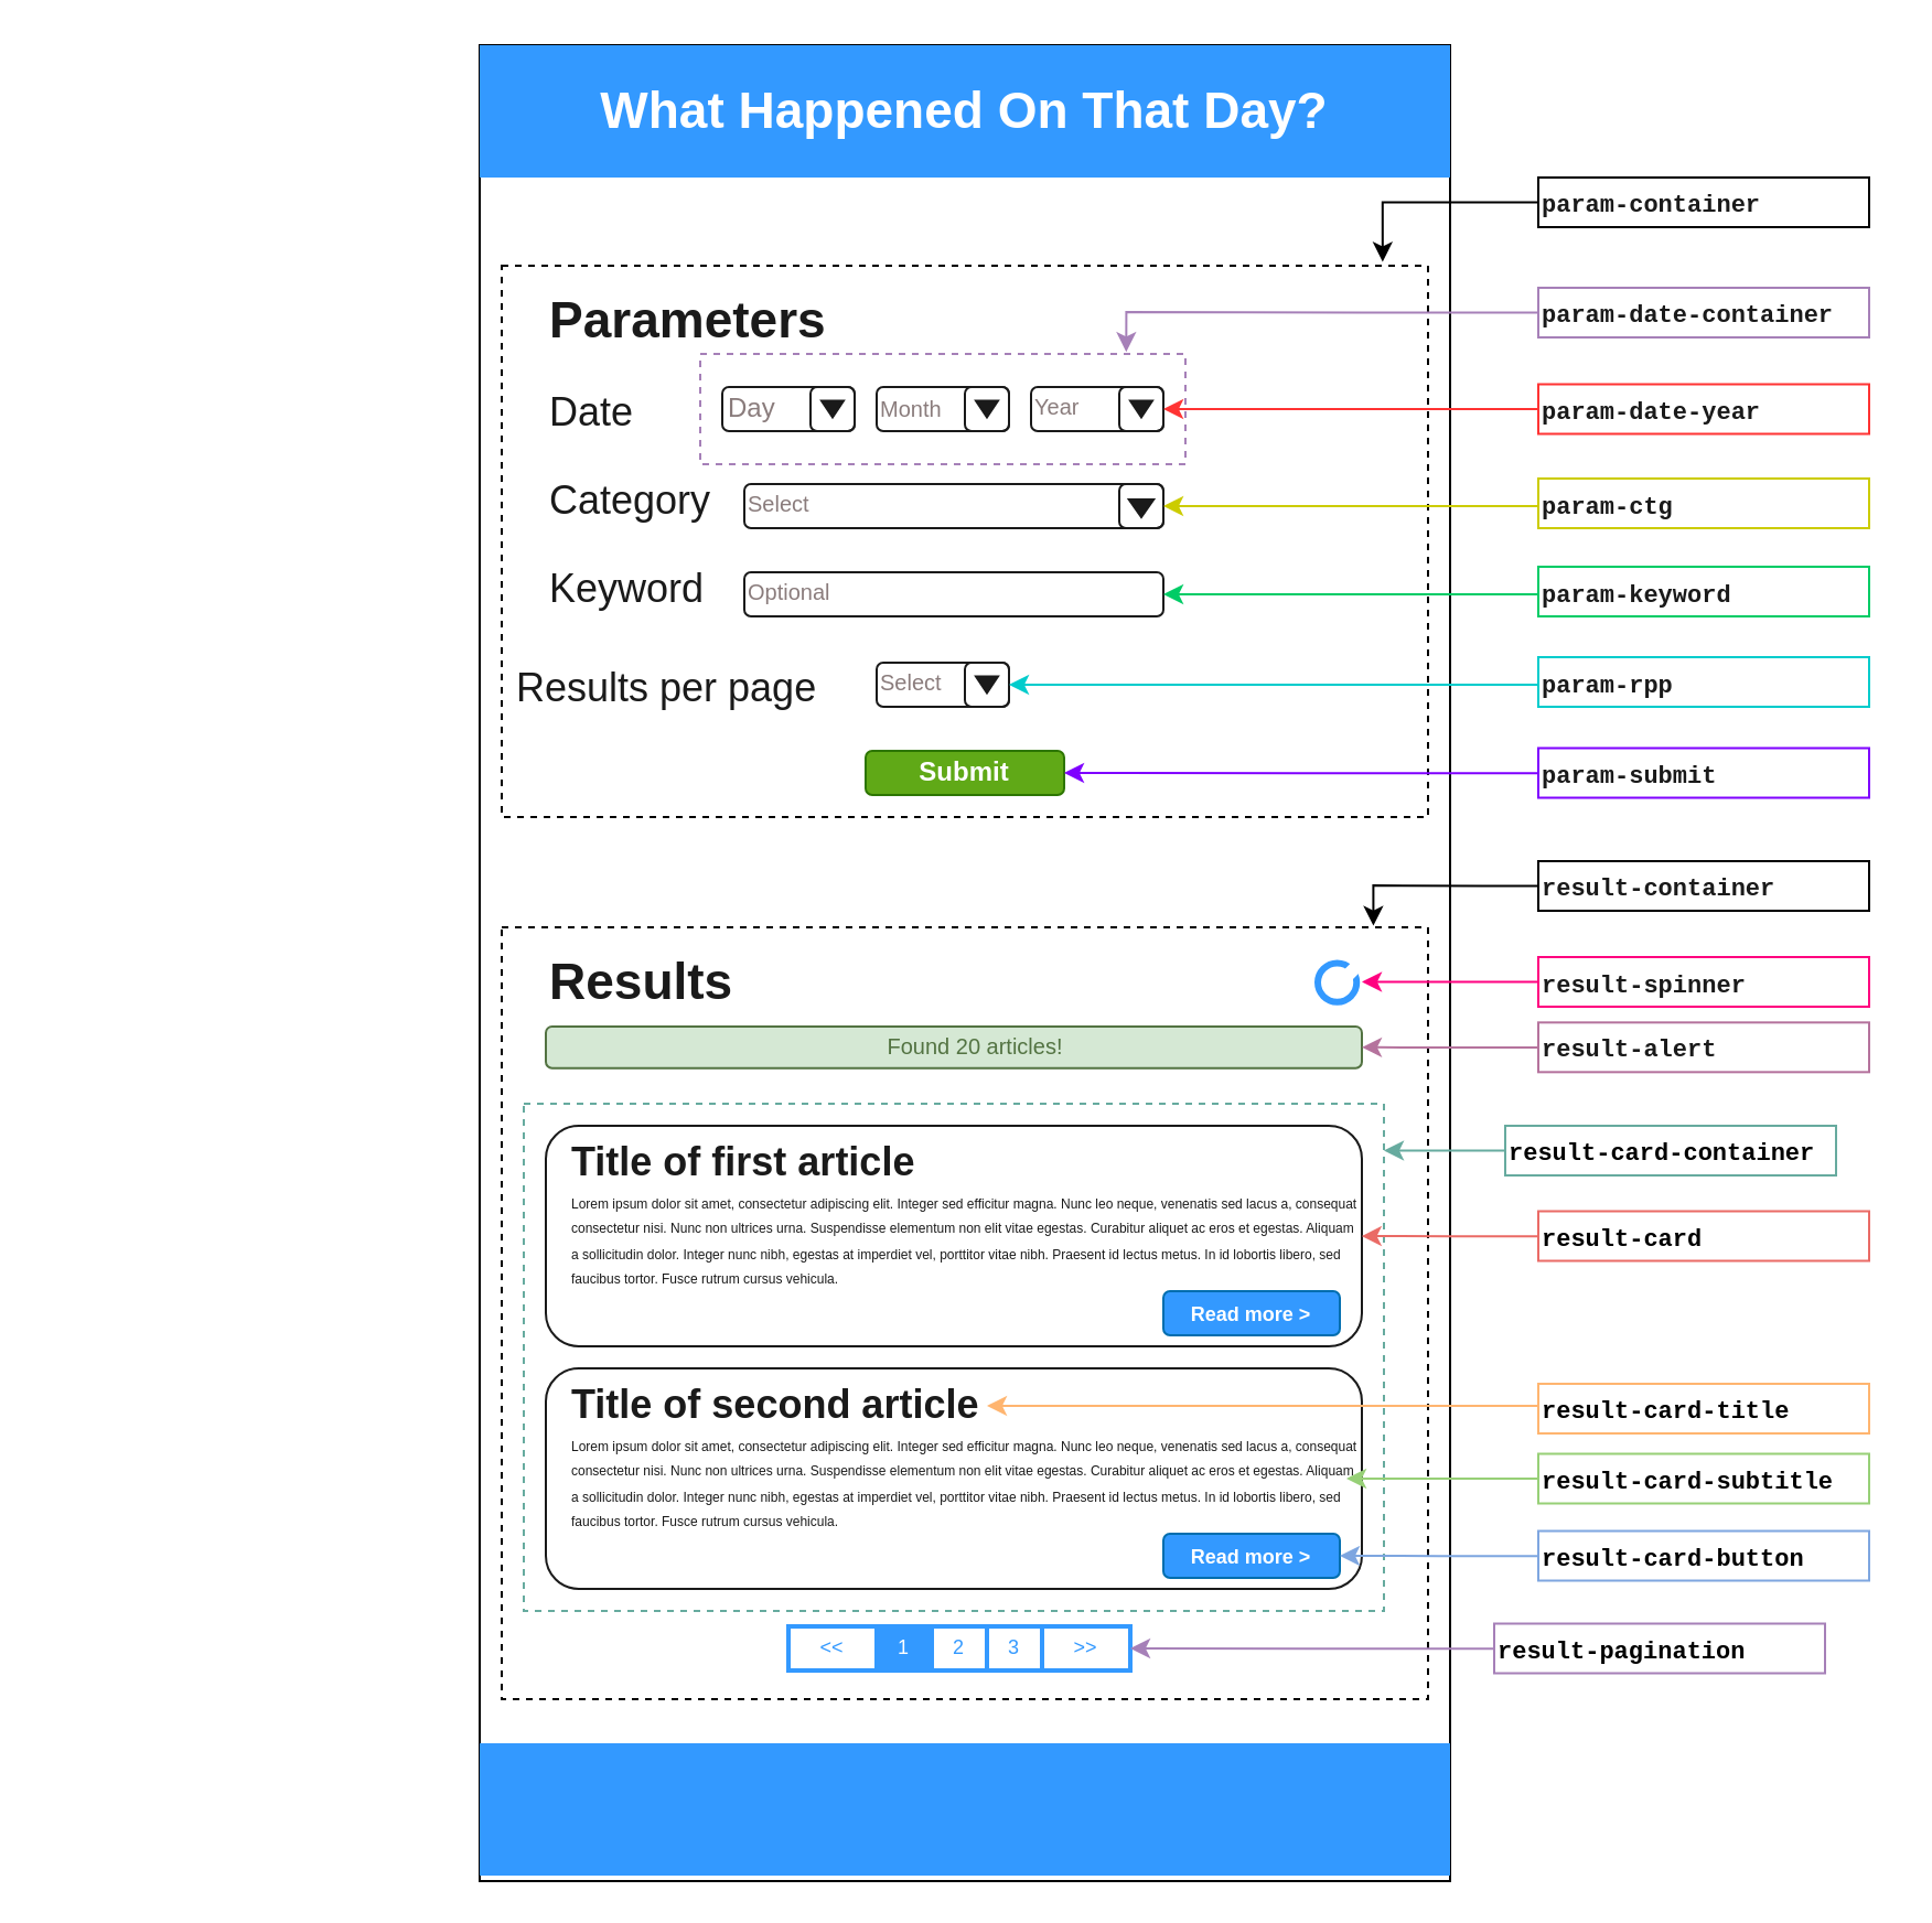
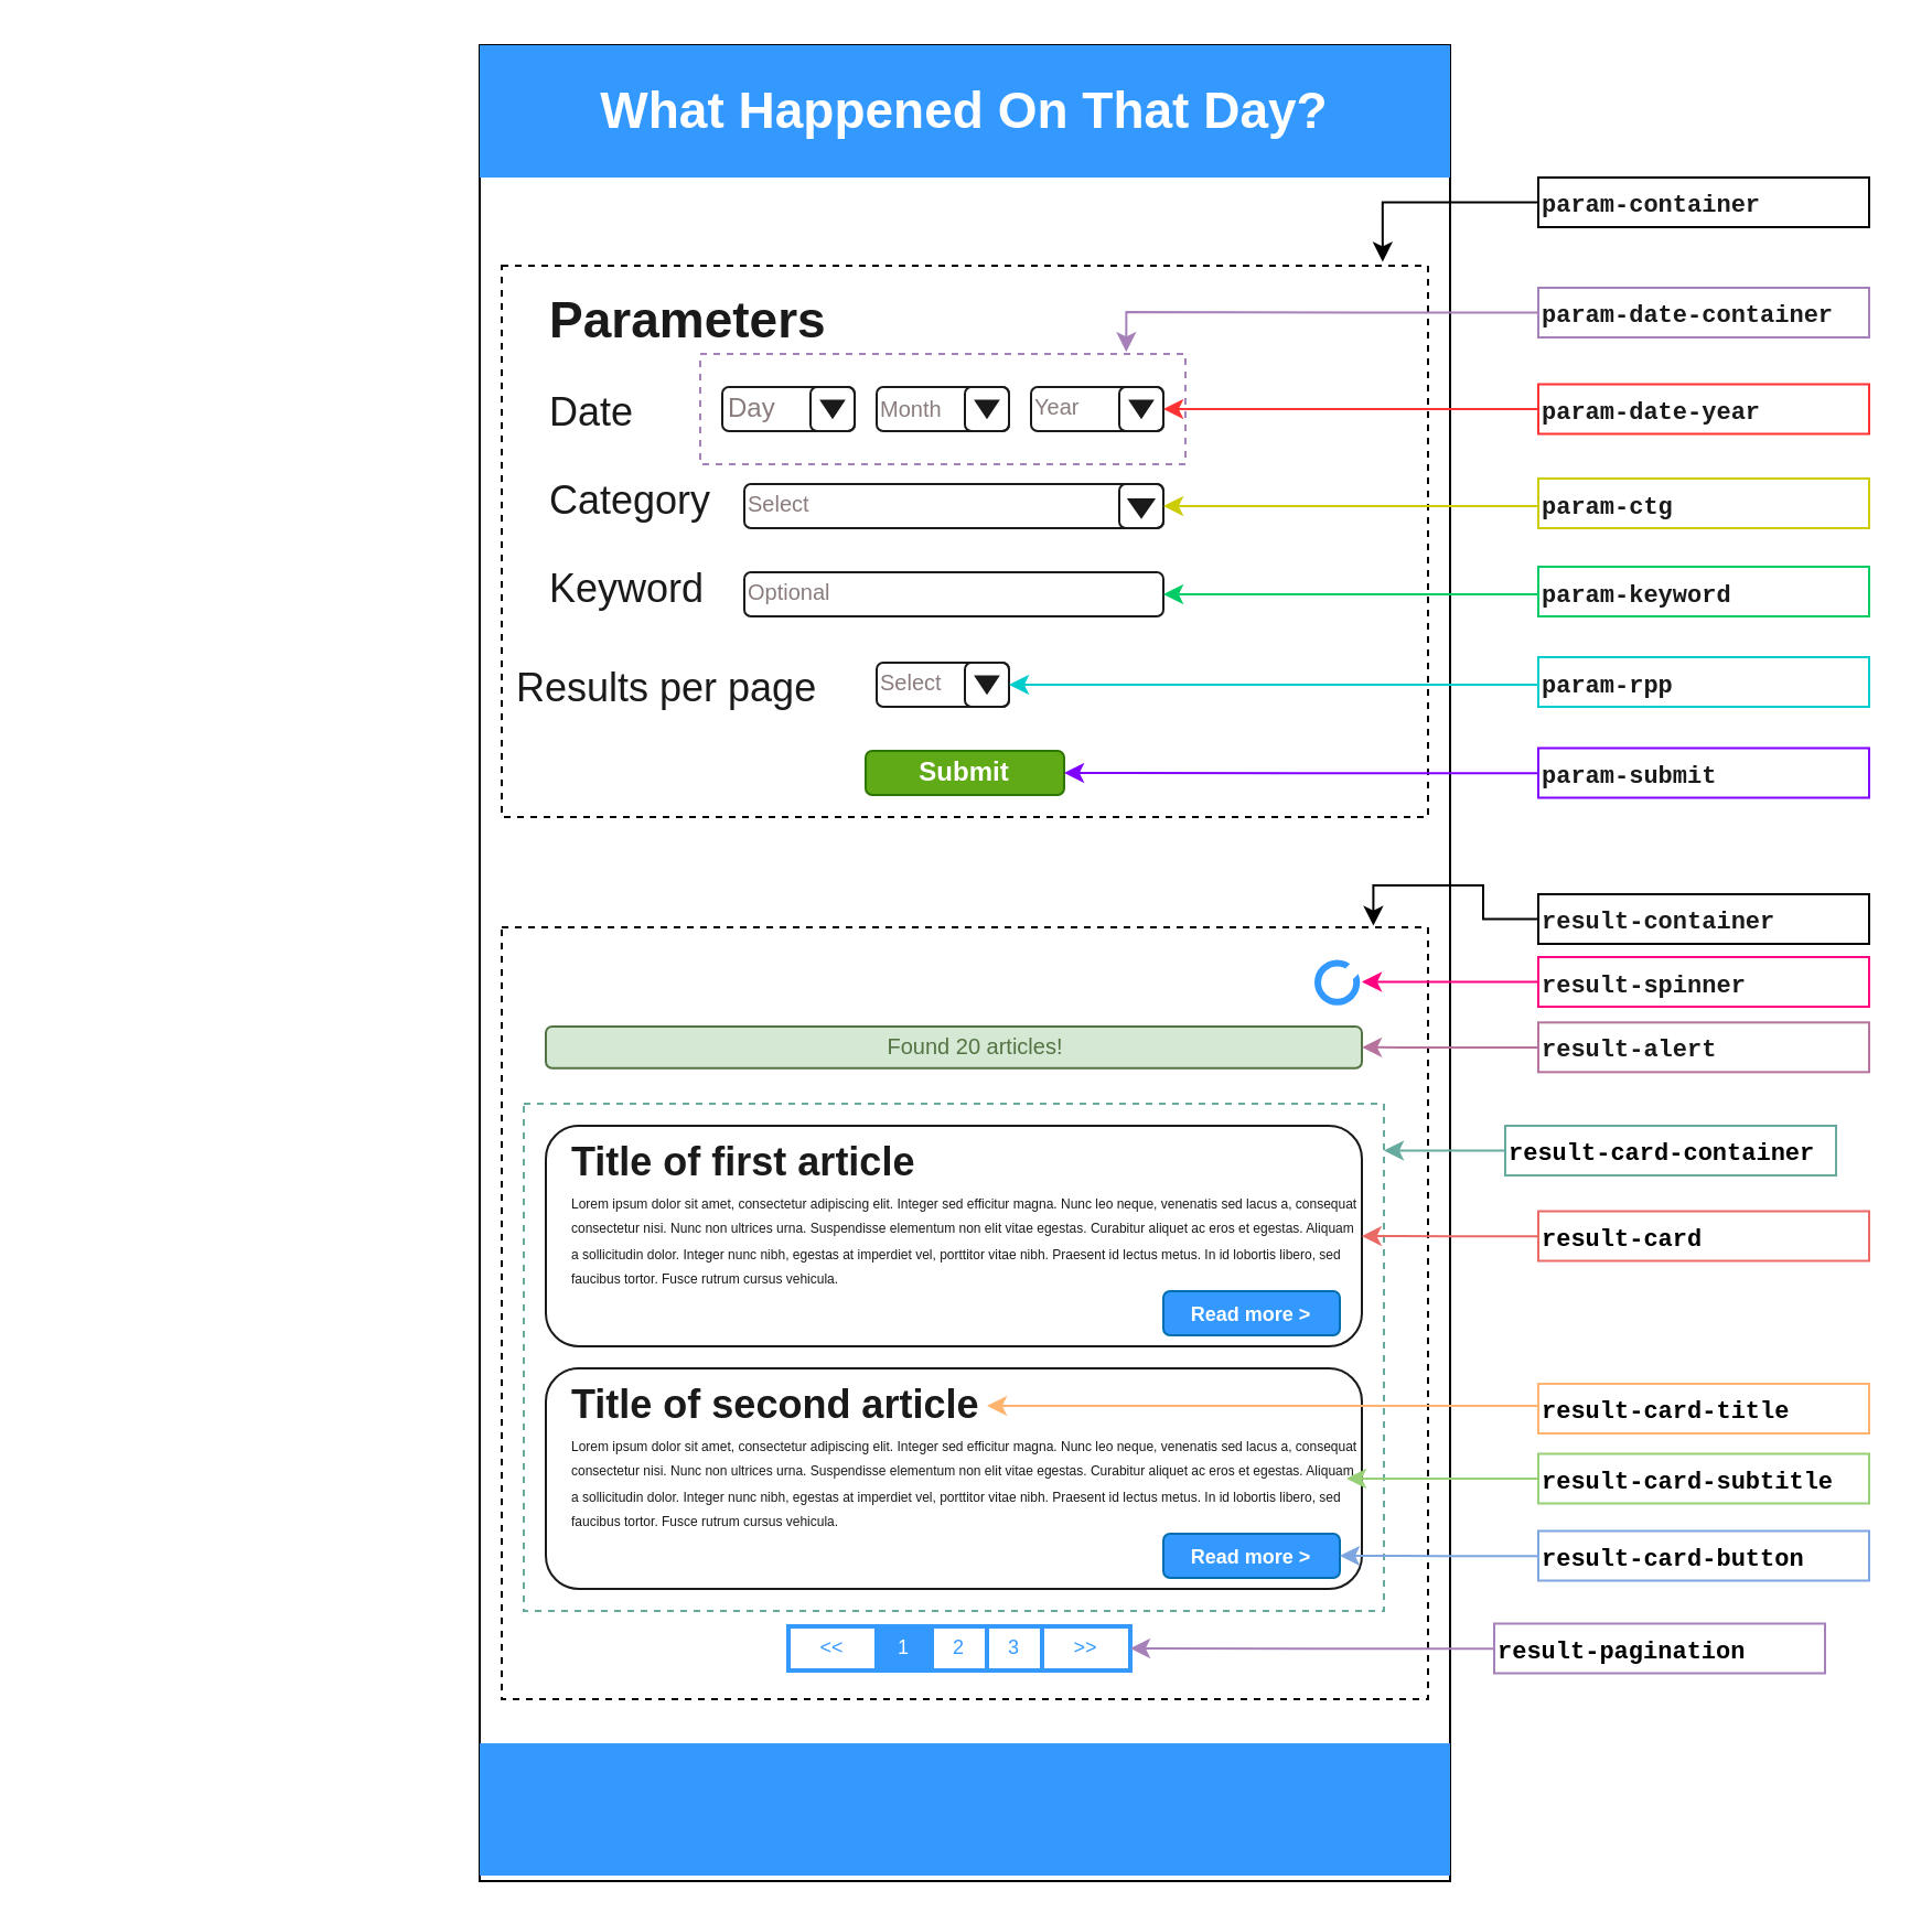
- <mxCell id="93" value="&lt;b style=&quot;border-color: var(--border-color);&quot;&gt;result-container&lt;br&gt;&lt;/b&gt;" style="text;whiteSpace=wrap;html=1;fontSize=11;fontFamily=Courier New;fontColor=#1A1A1A;strokeColor=#000000;fillColor=default;fontStyle=1" parent="1" vertex="1"><mxGeometry x="697" y="390" width="150" height="22.5" as="geometry" /></mxCell>
+ <mxCell id="93" value="&lt;b style=&quot;border-color: var(--border-color);&quot;&gt;result-container&lt;br&gt;&lt;/b&gt;" style="text;whiteSpace=wrap;html=1;fontSize=11;fontFamily=Courier New;fontColor=#1A1A1A;strokeColor=#000000;fillColor=default;fontStyle=1" parent="1" vertex="1"><mxGeometry x="697" y="405" width="150" height="22.5" as="geometry" /></mxCell>
- <mxCell id="43" value="&lt;font color=&quot;#1a1a1a&quot;&gt;&lt;b&gt;Results&lt;/b&gt;&lt;/font&gt;" style="text;html=1;align=left;verticalAlign=middle;whiteSpace=wrap;rounded=0;fontSize=23;" parent="1" vertex="1"><mxGeometry x="247" y="430" width="90" height="30" as="geometry" /></mxCell>
